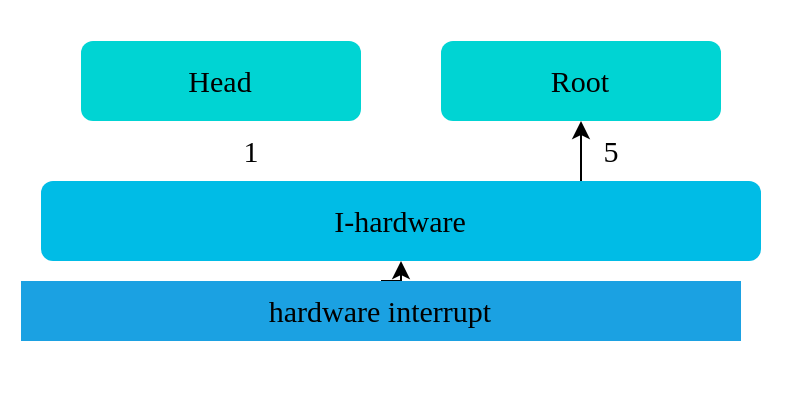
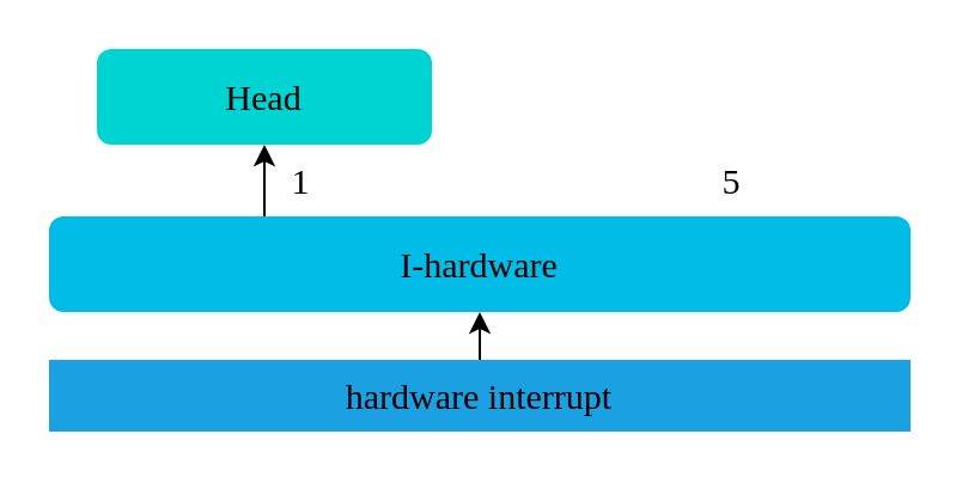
- <mxCell id="5" value="Root" style="rounded=1;whiteSpace=wrap;html=1;fontFamily=Times New Roman;fontSize=15;fillColor=#00D4D3;strokeColor=none;" vertex="1" parent="1"><mxGeometry x="220" y="20" width="140" height="40" as="geometry" /></mxCell>
+ <mxCell id="6" value="" style="endArrow=classic;html=1;rounded=0;fontFamily=Times New Roman;fontSize=15;entryX=0.5;entryY=1;entryDx=0;entryDy=0;exitX=0.25;exitY=0;exitDx=0;exitDy=0;" edge="1" parent="1" source="3" target="4"><mxGeometry width="50" height="50" relative="1" as="geometry"><mxPoint x="50" y="100" as="sourcePoint" /><mxPoint x="100" y="50" as="targetPoint" /></mxGeometry></mxCell>
- <mxCell id="2" style="edgeStyle=orthogonalEdgeStyle;rounded=0;orthogonalLoop=1;jettySize=auto;html=1;exitX=0.75;exitY=0;exitDx=0;exitDy=0;entryX=0.5;entryY=1;entryDx=0;entryDy=0;fontFamily=Times New Roman;fontSize=15;" edge="1" parent="1" source="3" target="5"><mxGeometry relative="1" as="geometry" /></mxCell>
- <mxCell id="10" value="hardware interrupt" style="rounded=0;whiteSpace=wrap;html=1;fontFamily=Times New Roman;fontSize=15;fillColor=#1BA1E2;strokeColor=none;" vertex="1" parent="1"><mxGeometry x="10" y="140" width="360" height="30" as="geometry" /></mxCell>
+ <mxCell id="10" value="hardware interrupt" style="rounded=0;whiteSpace=wrap;html=1;fontFamily=Times New Roman;fontSize=15;fillColor=#1BA1E2;strokeColor=none;" vertex="1" parent="1"><mxGeometry x="20" y="150" width="360" height="30" as="geometry" /></mxCell>
